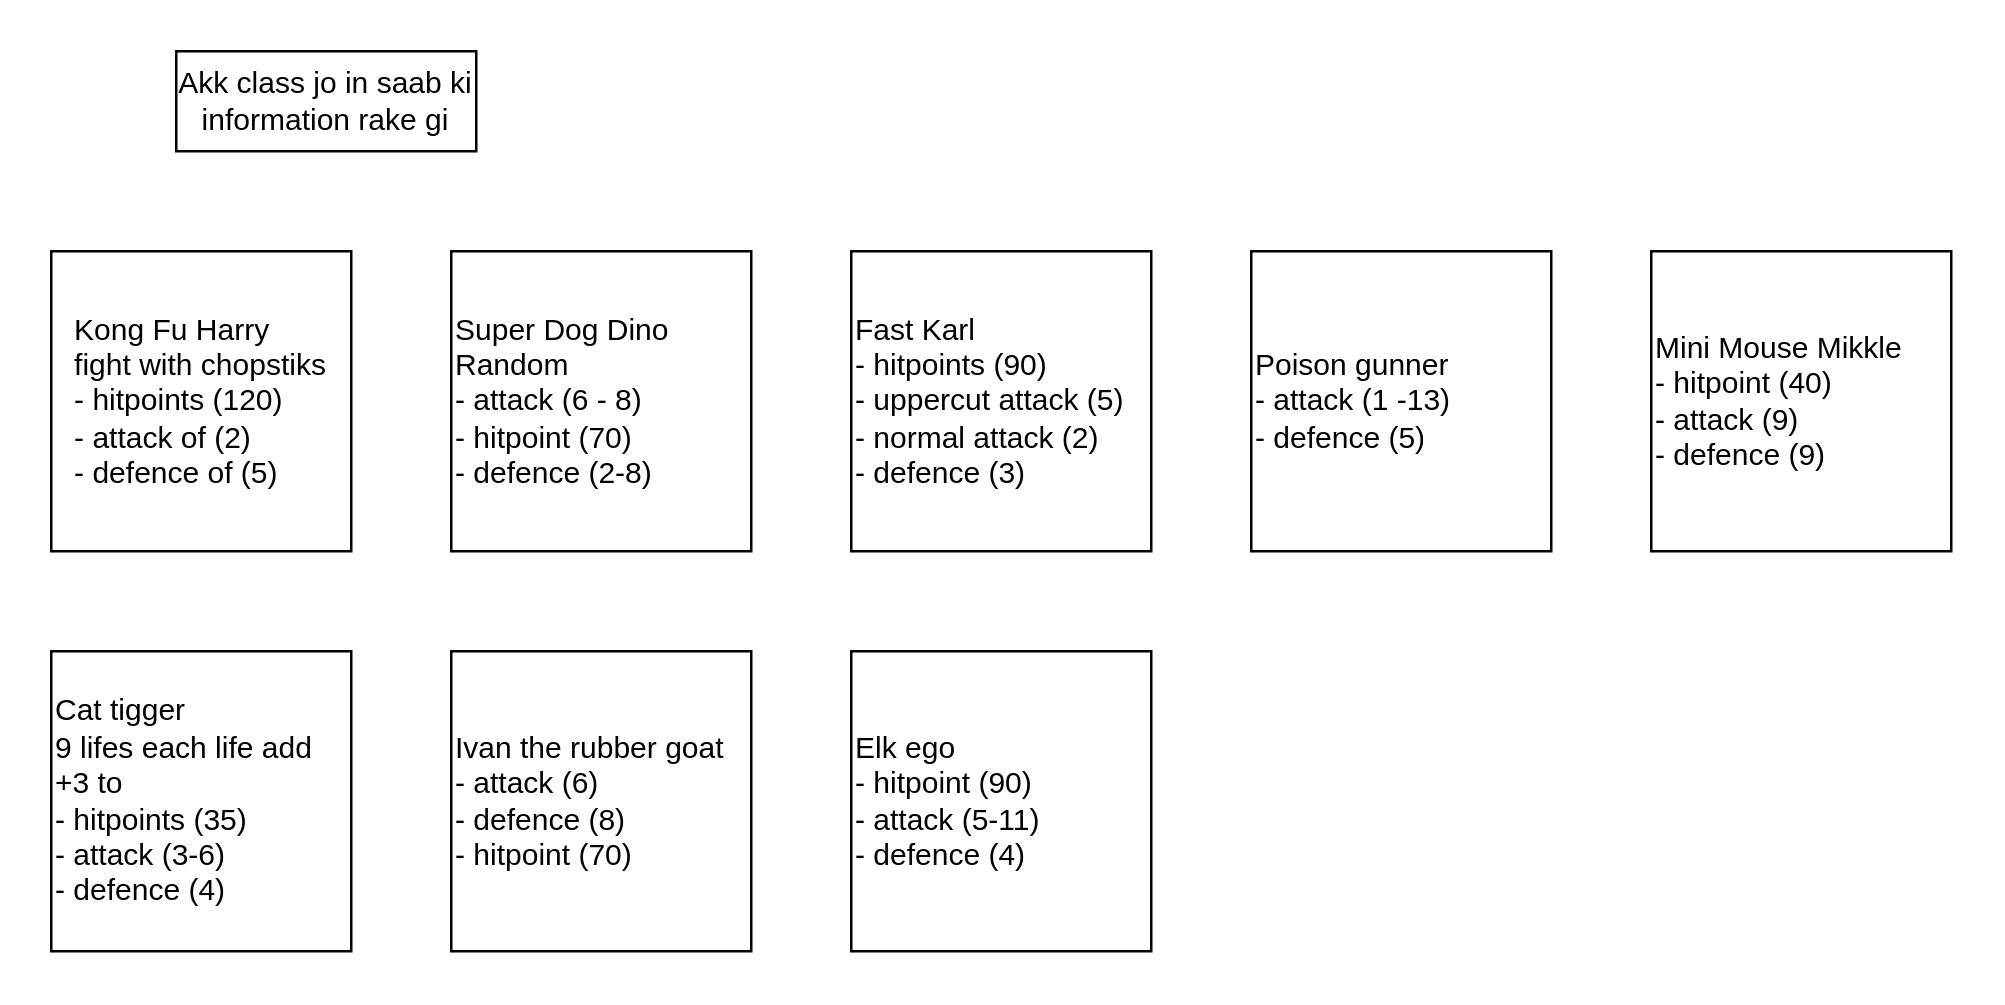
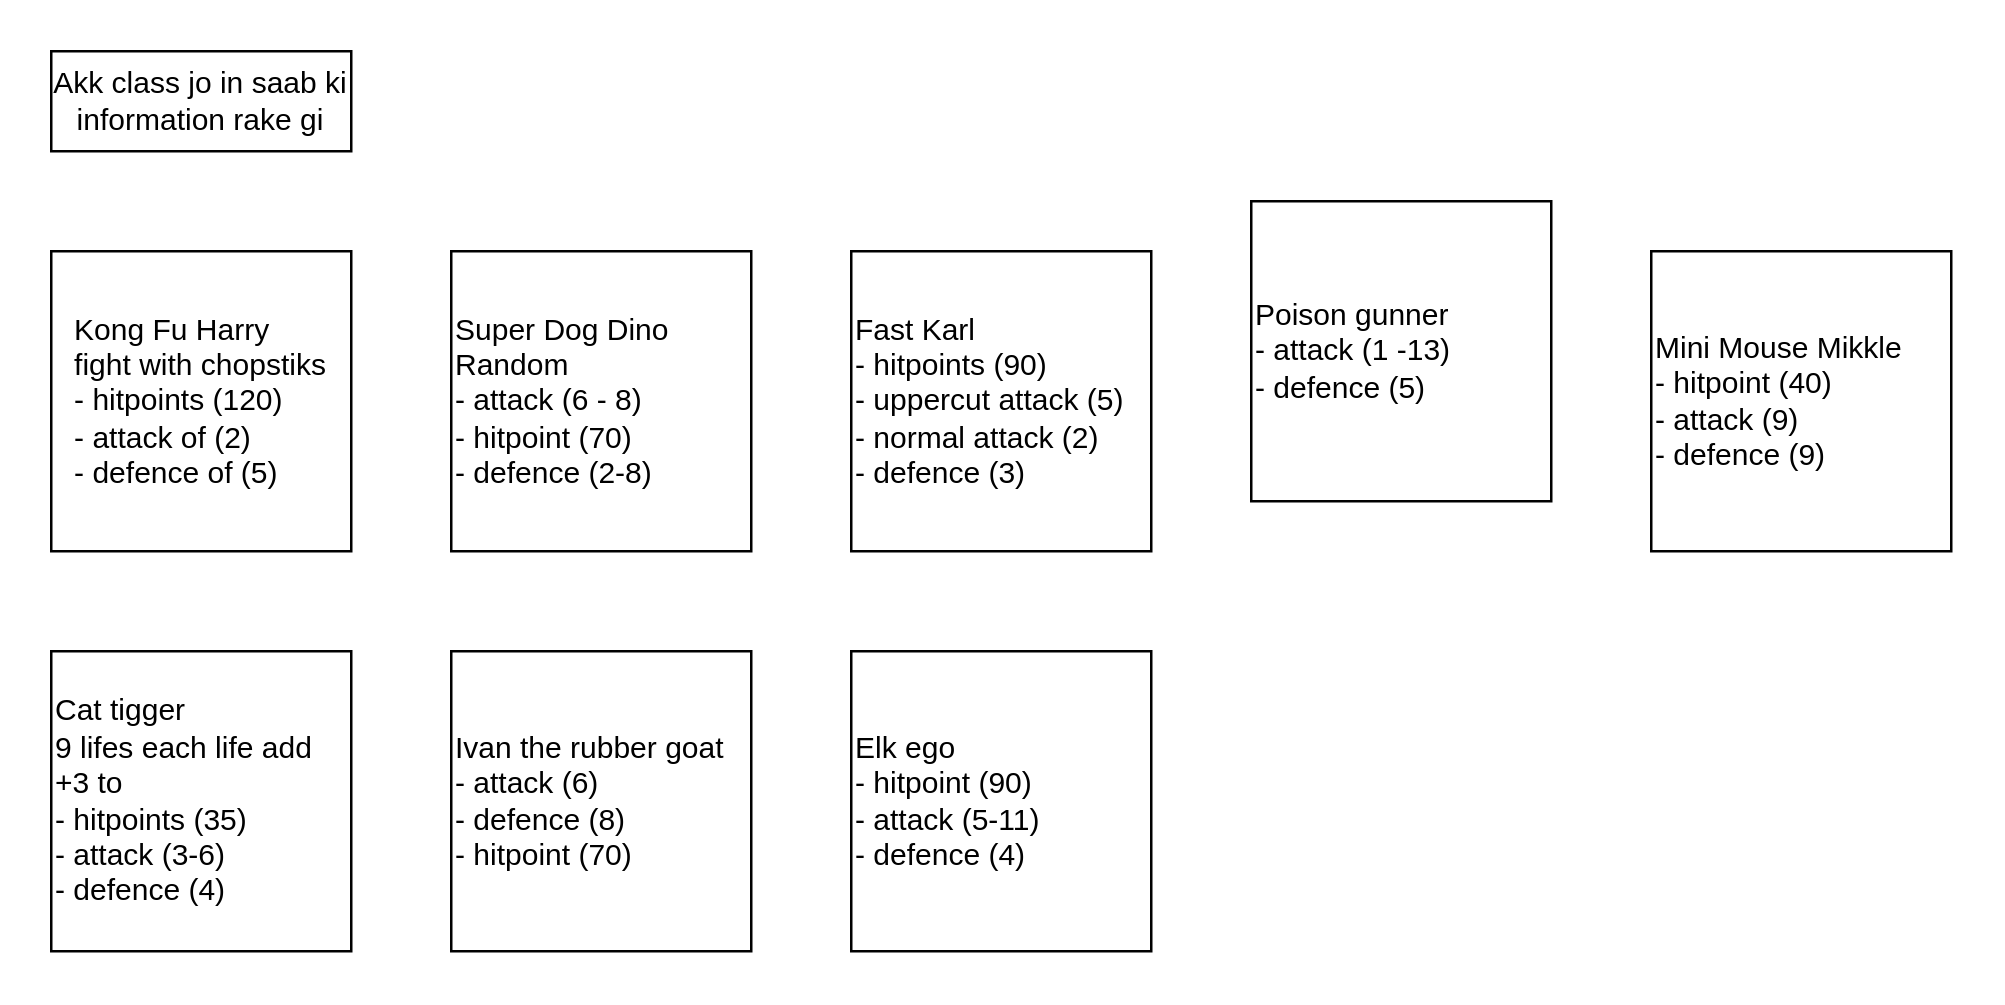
- <mxCell id="2" value="Akk class jo in saab ki information rake gi" style="rounded=0;whiteSpace=wrap;html=1;" vertex="1" parent="1"><mxGeometry x="70" y="20" width="120" height="40" as="geometry" /></mxCell>
+ <mxCell id="2" value="Akk class jo in saab ki information rake gi" style="rounded=0;whiteSpace=wrap;html=1;" vertex="1" parent="1"><mxGeometry x="20" y="20" width="120" height="40" as="geometry" /></mxCell>
- <mxCell id="6" value="&lt;div style=&quot;&quot;&gt;Poison gunner&lt;br&gt;&lt;/div&gt;&lt;div style=&quot;&quot;&gt;- attack (1 -13)&lt;/div&gt;&lt;div style=&quot;&quot;&gt;- defence (5)&lt;/div&gt;" style="rounded=0;whiteSpace=wrap;html=1;align=left;" vertex="1" parent="1"><mxGeometry x="500" y="100" width="120" height="120" as="geometry" /></mxCell>
+ <mxCell id="6" value="&lt;div style=&quot;&quot;&gt;Poison gunner&lt;br&gt;&lt;/div&gt;&lt;div style=&quot;&quot;&gt;- attack (1 -13)&lt;/div&gt;&lt;div style=&quot;&quot;&gt;- defence (5)&lt;/div&gt;" style="rounded=0;whiteSpace=wrap;html=1;align=left;" vertex="1" parent="1"><mxGeometry x="500" y="80" width="120" height="120" as="geometry" /></mxCell>
